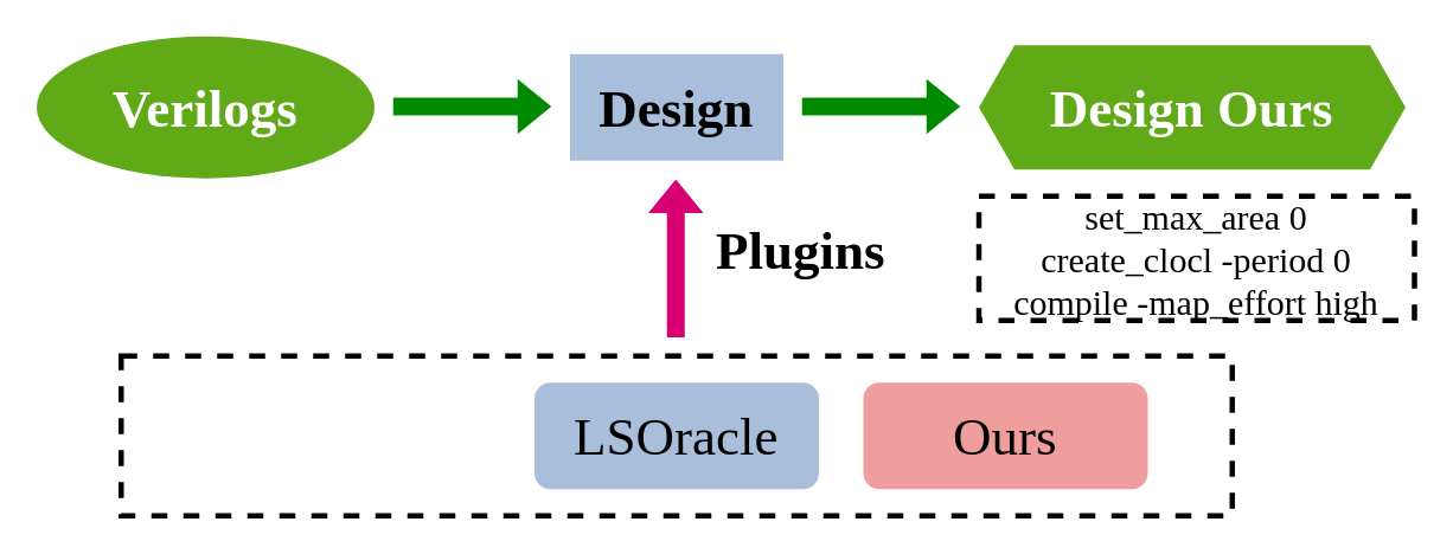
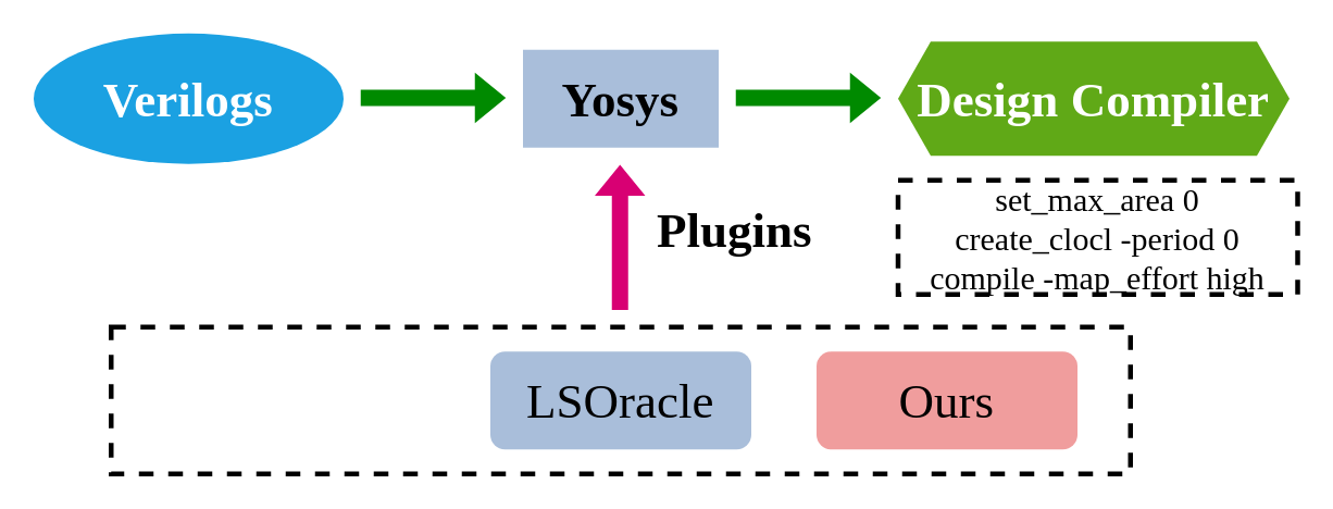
- <mxCell id="2" value="&lt;font size=&quot;1&quot; style=&quot;&quot; face=&quot;Times New Roman&quot;&gt;&lt;b style=&quot;font-size: 30px;&quot;&gt;Verilogs&lt;/b&gt;&lt;/font&gt;" style="ellipse;whiteSpace=wrap;html=1;fillColor=#60a917;strokeColor=none;fontColor=#ffffff;" vertex="1" parent="1"><mxGeometry x="20" y="20" width="190" height="80" as="geometry" /></mxCell>
+ <mxCell id="2" value="&lt;font size=&quot;1&quot; style=&quot;&quot; face=&quot;Times New Roman&quot;&gt;&lt;b style=&quot;font-size: 30px;&quot;&gt;Verilogs&lt;/b&gt;&lt;/font&gt;" style="ellipse;whiteSpace=wrap;html=1;fillColor=#1ba1e2;strokeColor=none;fontColor=#ffffff;" vertex="1" parent="1"><mxGeometry x="20" y="20" width="190" height="80" as="geometry" /></mxCell>
- <mxCell id="5" value="&lt;font size=&quot;1&quot; face=&quot;Times New Roman&quot;&gt;&lt;b style=&quot;font-size: 30px;&quot;&gt;Design&lt;/b&gt;&lt;/font&gt;" style="rounded=0;whiteSpace=wrap;html=1;fillColor=#a9beda;strokeColor=none;" vertex="1" parent="1"><mxGeometry x="320" y="30" width="120" height="60" as="geometry" /></mxCell>
+ <mxCell id="5" value="&lt;font size=&quot;1&quot; face=&quot;Times New Roman&quot;&gt;&lt;b style=&quot;font-size: 30px;&quot;&gt;Yosys&lt;/b&gt;&lt;/font&gt;" style="rounded=0;whiteSpace=wrap;html=1;fillColor=#a9beda;strokeColor=none;" vertex="1" parent="1"><mxGeometry x="320" y="30" width="120" height="60" as="geometry" /></mxCell>
- <mxCell id="6" value="&lt;font size=&quot;1&quot; face=&quot;Times New Roman&quot;&gt;&lt;b style=&quot;font-size: 30px;&quot;&gt;Design Ours&lt;/b&gt;&lt;/font&gt;" style="shape=hexagon;perimeter=hexagonPerimeter2;whiteSpace=wrap;html=1;fixedSize=1;strokeColor=none;fillColor=#60a917;fontColor=#ffffff;" vertex="1" parent="1"><mxGeometry x="550" y="25" width="240" height="70" as="geometry" /></mxCell>
+ <mxCell id="6" value="&lt;font size=&quot;1&quot; face=&quot;Times New Roman&quot;&gt;&lt;b style=&quot;font-size: 30px;&quot;&gt;Design Compiler&lt;/b&gt;&lt;/font&gt;" style="shape=hexagon;perimeter=hexagonPerimeter2;whiteSpace=wrap;html=1;fixedSize=1;strokeColor=none;fillColor=#60a917;fontColor=#ffffff;" vertex="1" parent="1"><mxGeometry x="550" y="25" width="240" height="70" as="geometry" /></mxCell>
- <mxCell id="9" value="&lt;font style=&quot;font-size: 30px;&quot; face=&quot;Times New Roman&quot;&gt;Ours&lt;/font&gt;" style="rounded=1;whiteSpace=wrap;html=1;fillColor=#f09d9d;strokeColor=none;" vertex="1" parent="1"><mxGeometry x="485" y="215" width="160" height="60" as="geometry" /></mxCell>
+ <mxCell id="9" value="&lt;font style=&quot;font-size: 30px;&quot; face=&quot;Times New Roman&quot;&gt;Ours&lt;/font&gt;" style="rounded=1;whiteSpace=wrap;html=1;fillColor=#f09d9d;strokeColor=none;" vertex="1" parent="1"><mxGeometry x="500" y="215" width="160" height="60" as="geometry" /></mxCell>
